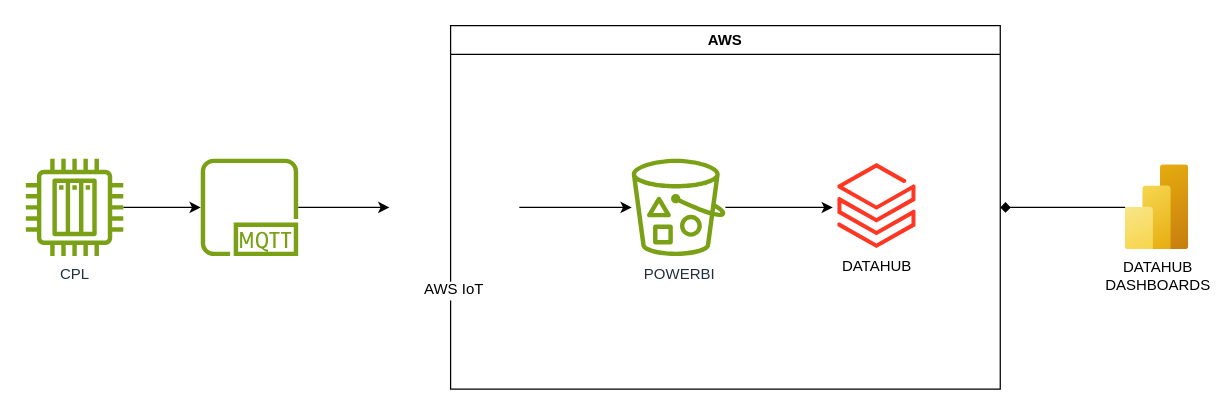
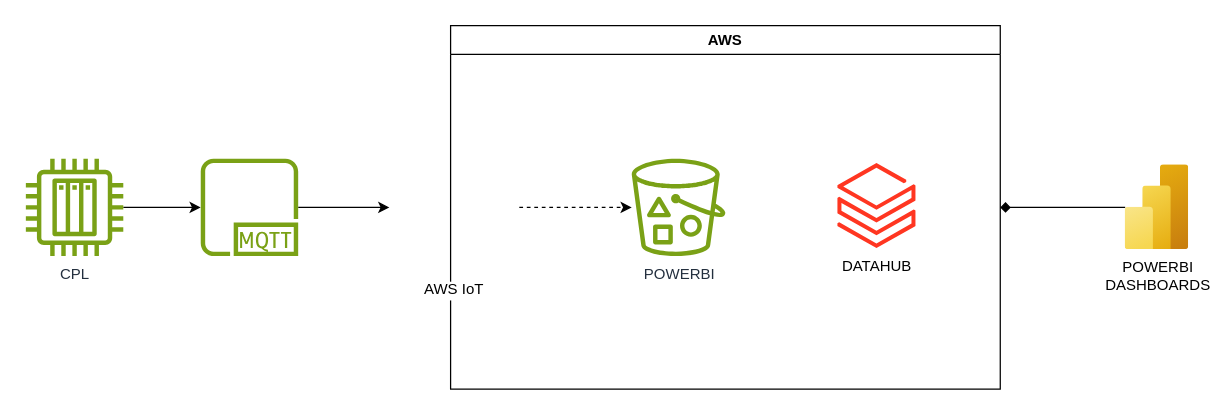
- <mxCell id="8" style="edgeStyle=orthogonalEdgeStyle;rounded=0;orthogonalLoop=1;jettySize=auto;html=1;" edge="1" parent="6" source="9" target="7"><mxGeometry relative="1" as="geometry" /></mxCell>
+ <mxCell id="8" style="edgeStyle=orthogonalEdgeStyle;rounded=0;orthogonalLoop=1;jettySize=auto;html=1;dashed=1;" edge="1" parent="6" source="9" target="7"><mxGeometry relative="1" as="geometry" /></mxCell>
- <mxCell id="11" style="edgeStyle=orthogonalEdgeStyle;rounded=0;orthogonalLoop=1;jettySize=auto;html=1;entryX=-0.064;entryY=0.515;entryDx=0;entryDy=0;entryPerimeter=0;" edge="1" parent="6" source="7" target="10"><mxGeometry relative="1" as="geometry" /></mxCell>
- <mxCell id="13" value="DATAHUB&lt;br&gt;DASHBOARDS" style="image;aspect=fixed;html=1;points=[];align=center;fontSize=12;image=img/lib/azure2/analytics/Power_BI_Embedded.svg;" vertex="1" parent="1"><mxGeometry x="900" y="131.5" width="51" height="68" as="geometry" /></mxCell>
+ <mxCell id="13" value="POWERBI&lt;br&gt;DASHBOARDS" style="image;aspect=fixed;html=1;points=[];align=center;fontSize=12;image=img/lib/azure2/analytics/Power_BI_Embedded.svg;" vertex="1" parent="1"><mxGeometry x="900" y="131.5" width="51" height="68" as="geometry" /></mxCell>
